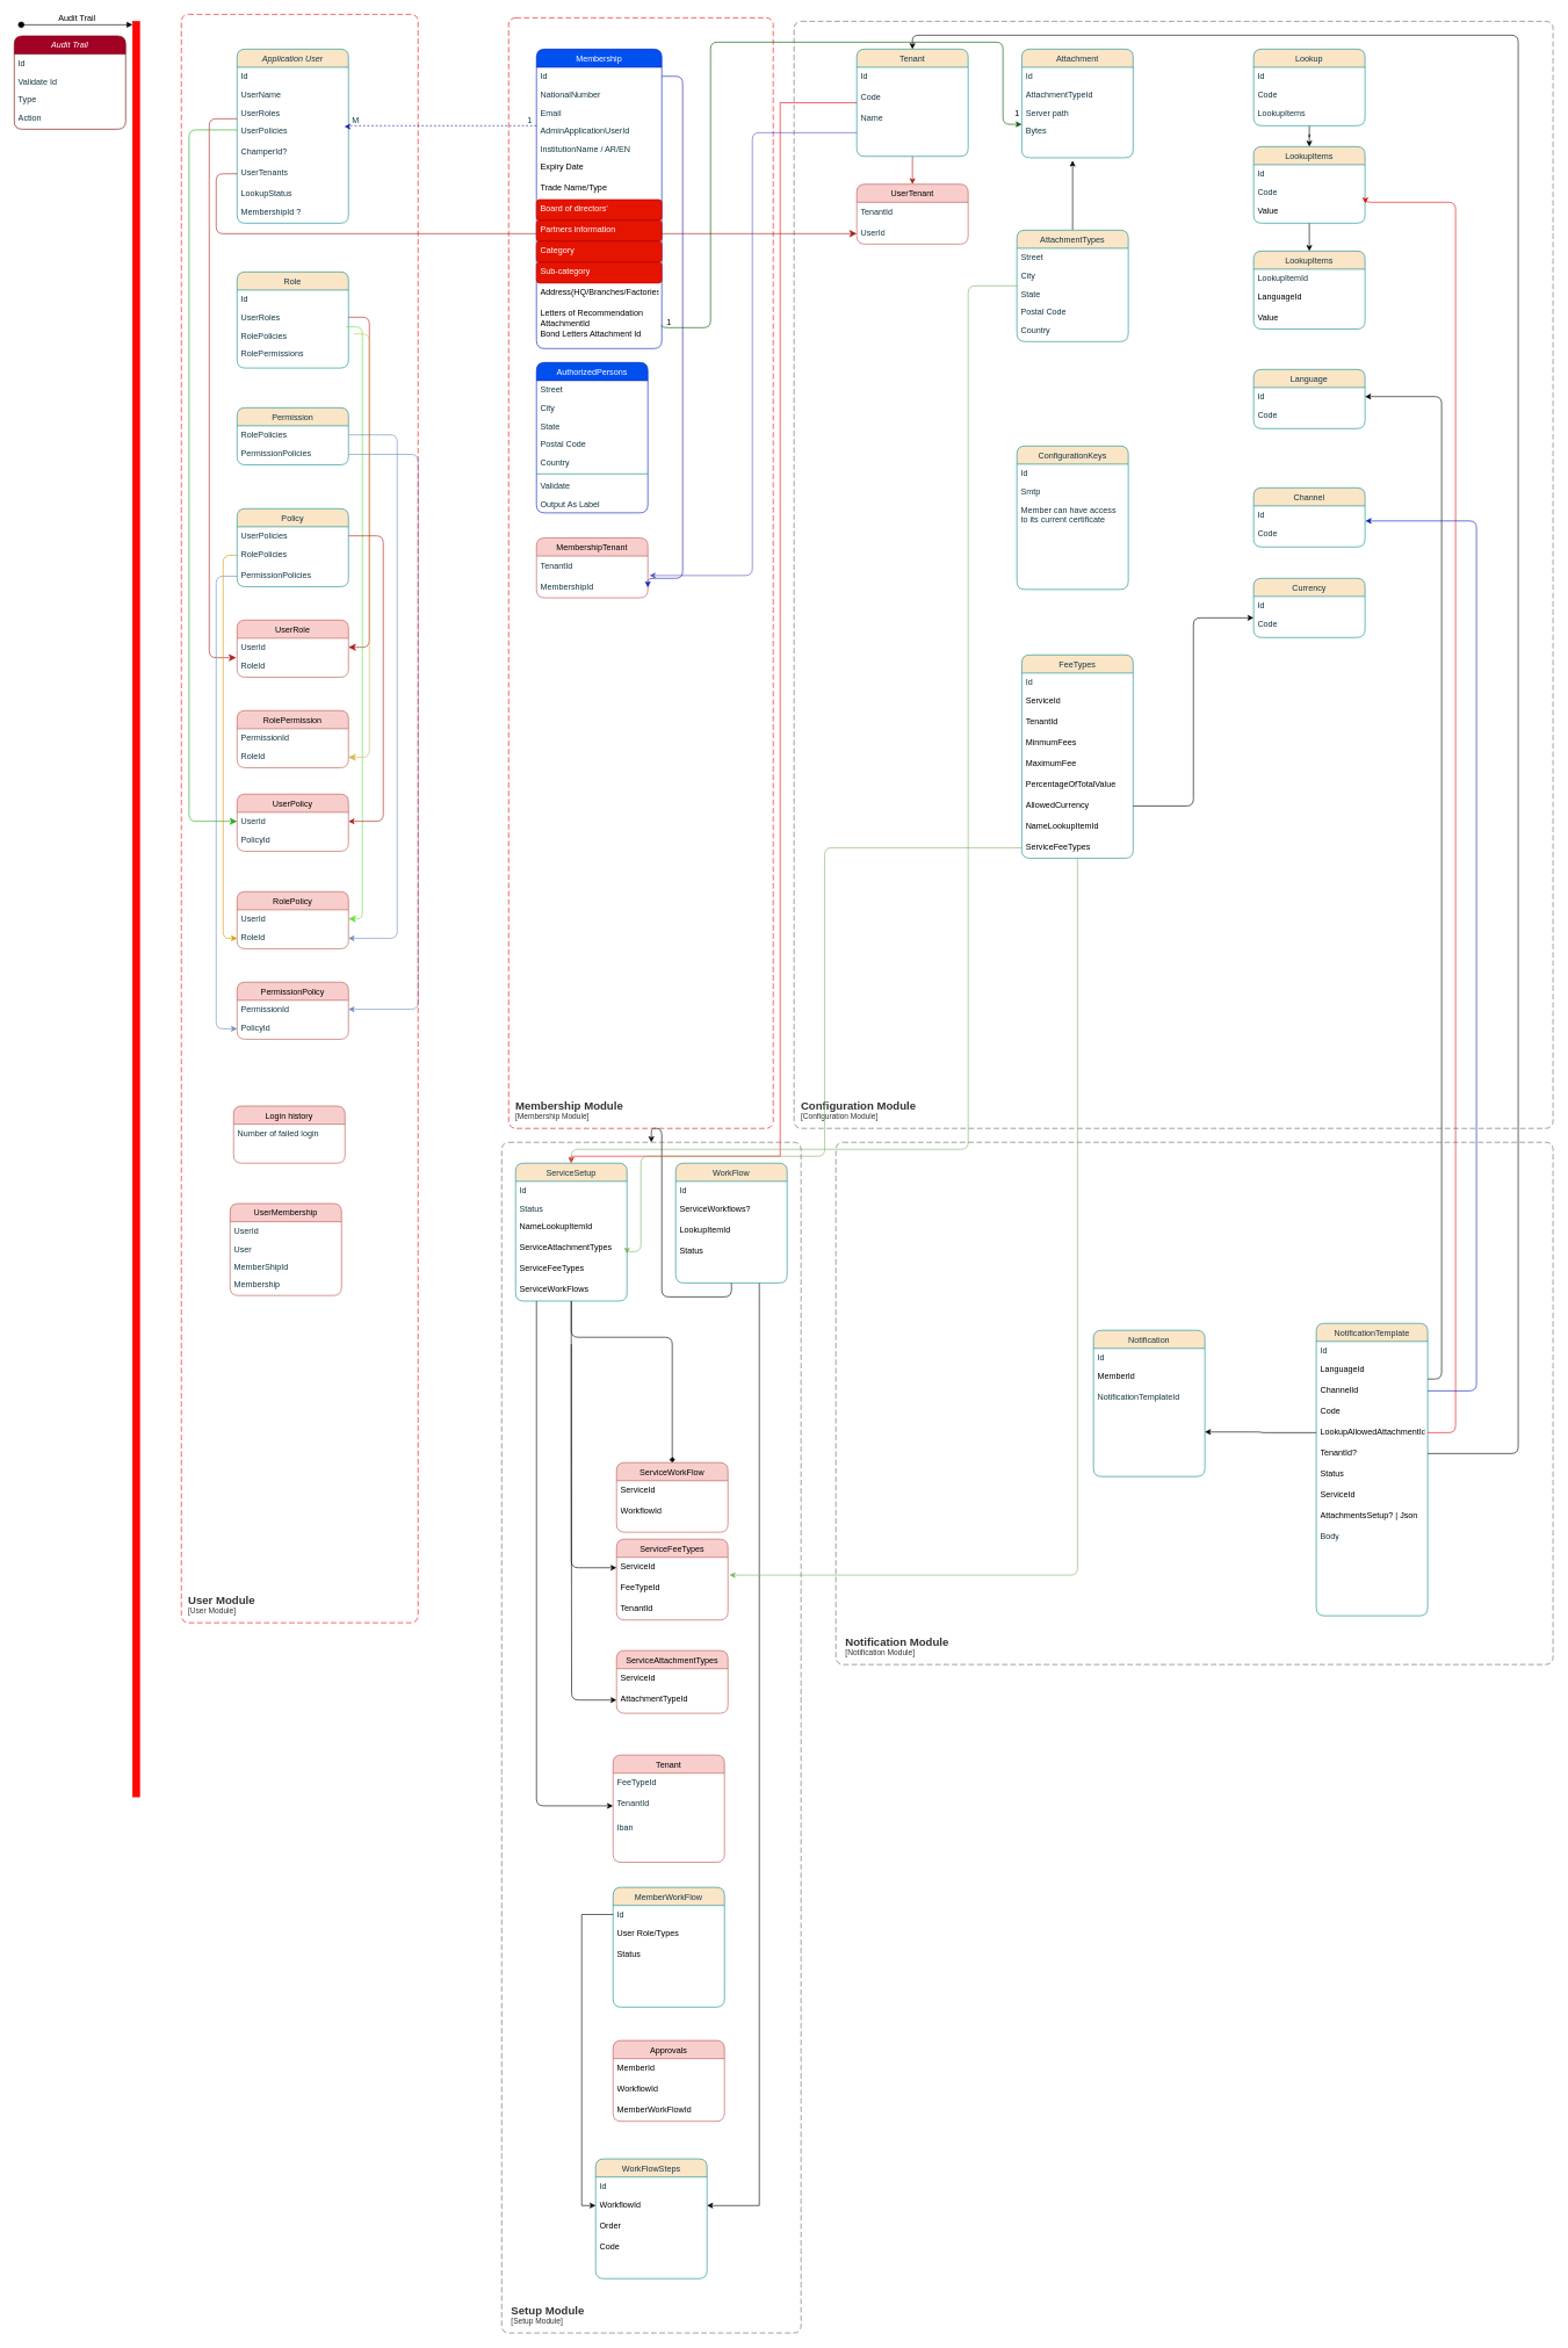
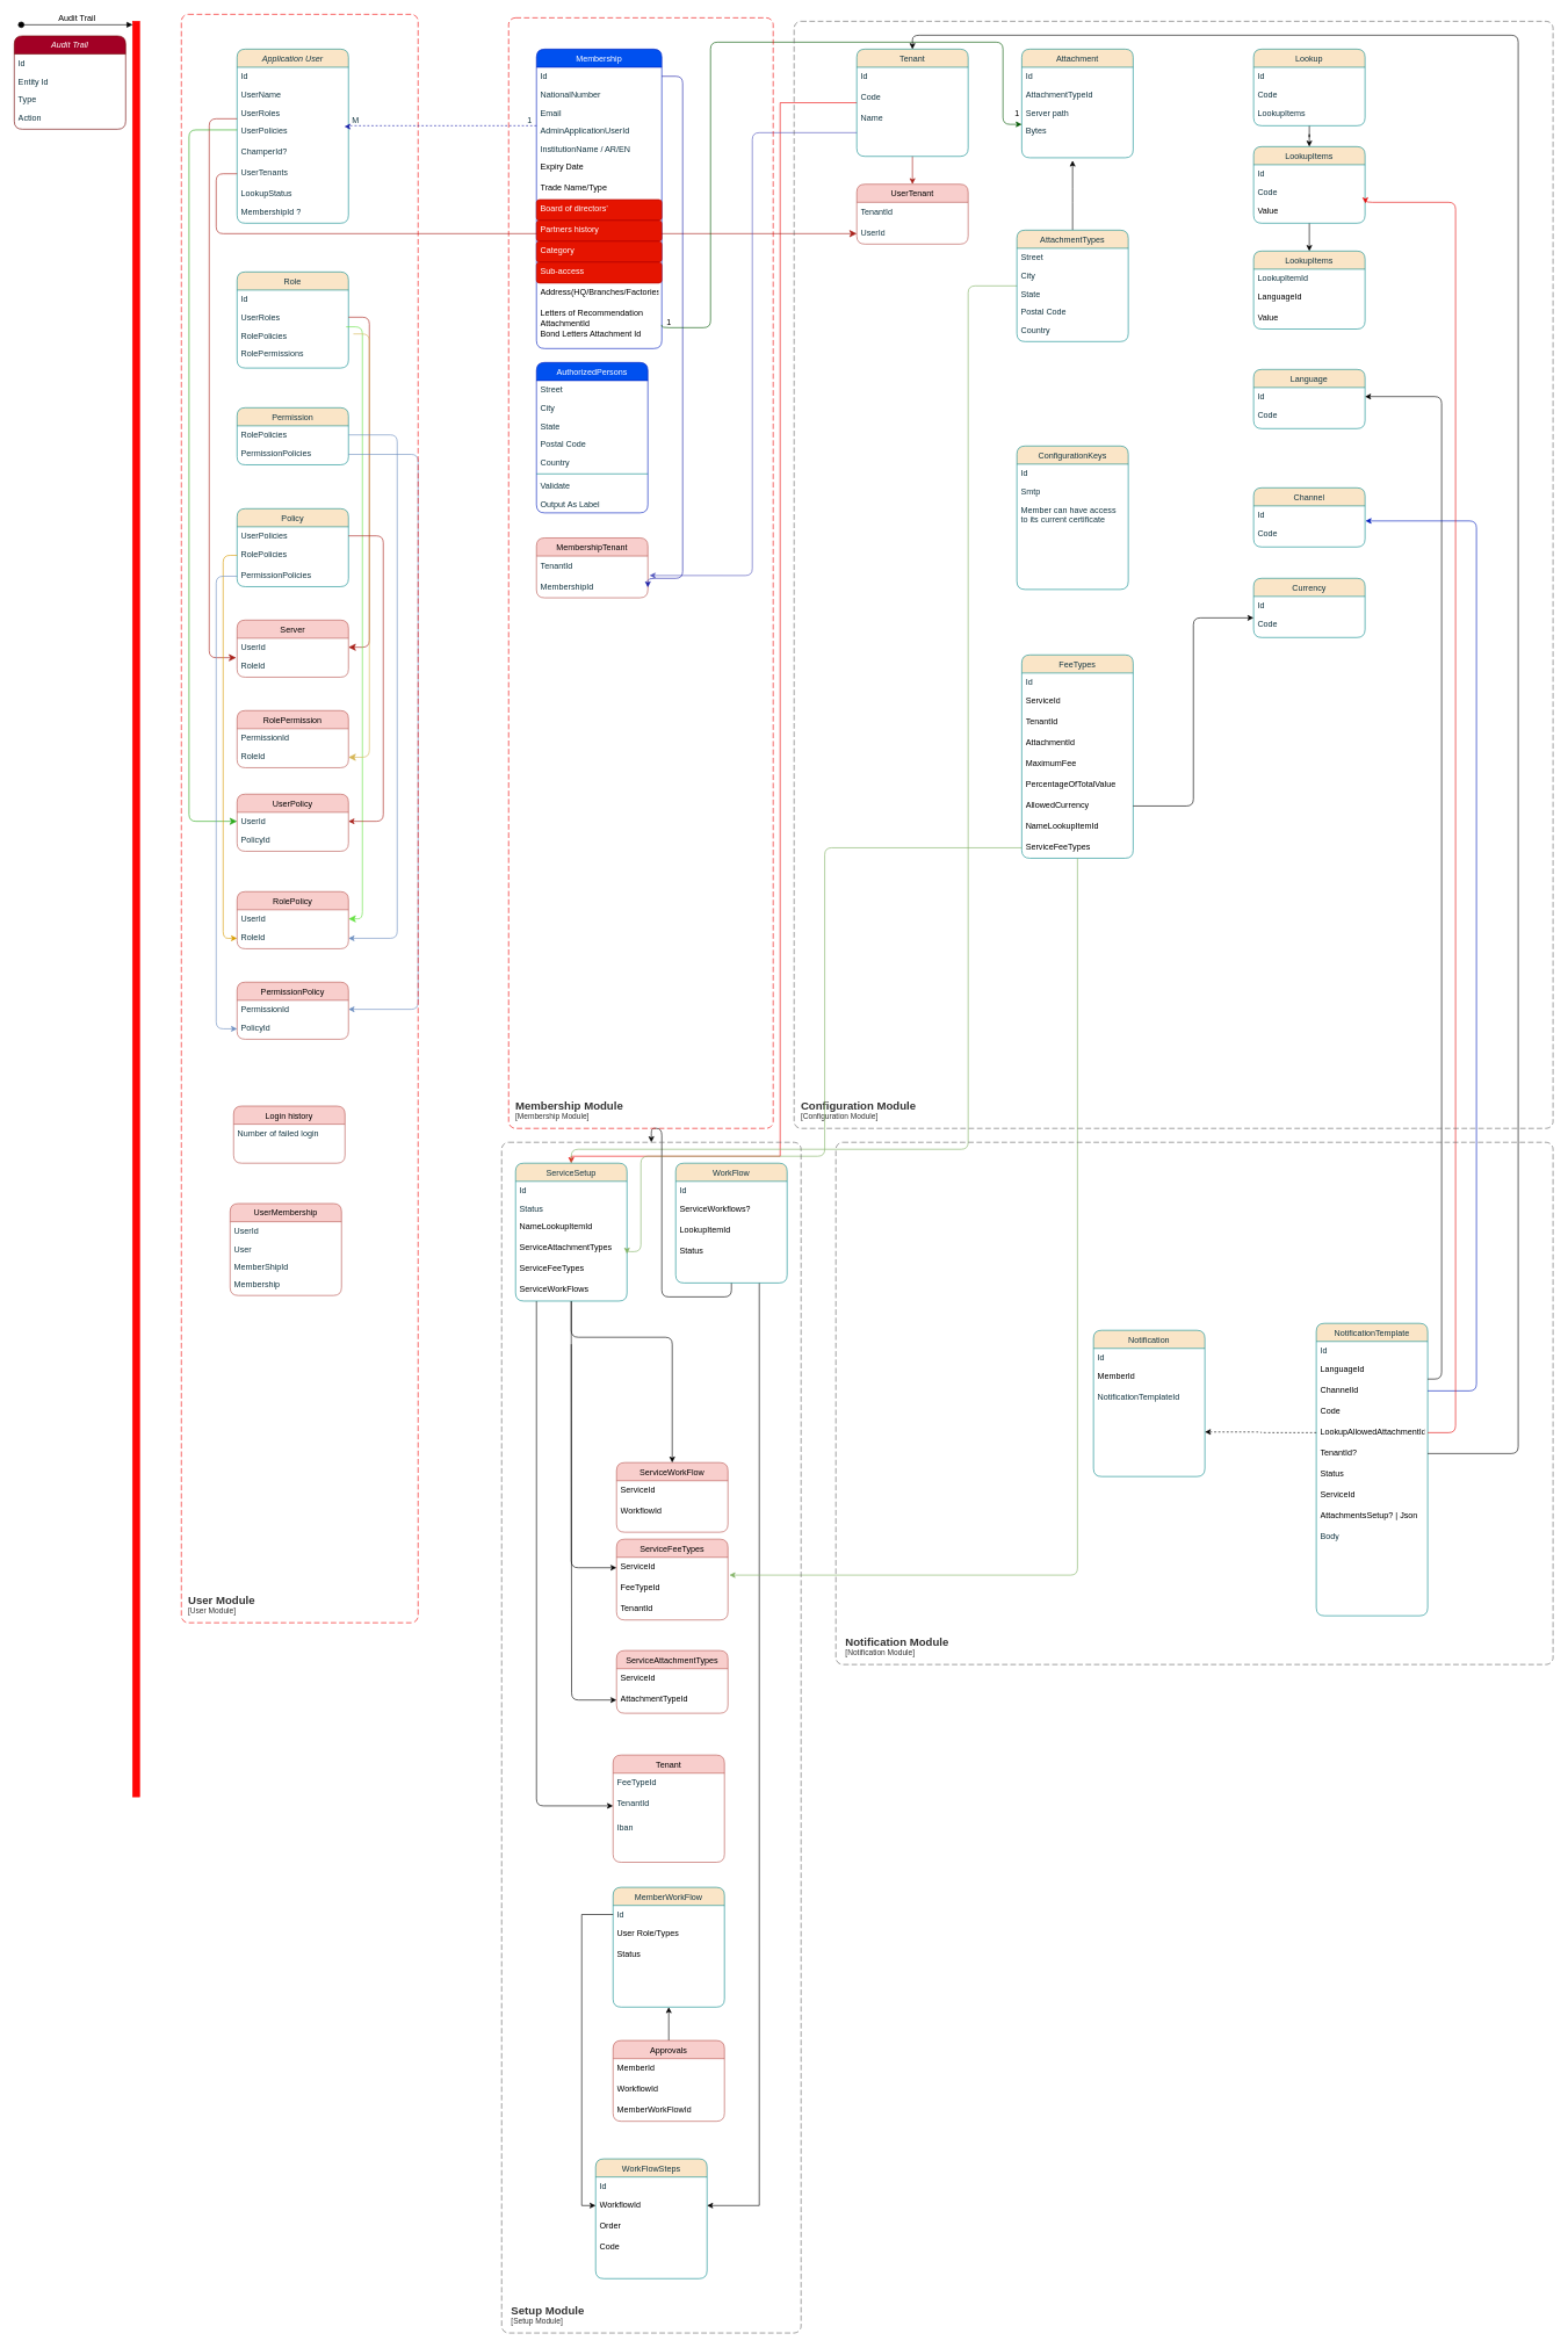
- <mxCell id="210" value="Validate Id" style="text;align=left;verticalAlign=top;spacingLeft=4;spacingRight=4;overflow=hidden;rotatable=0;points=[[0,0.5],[1,0.5]];portConstraint=eastwest;rounded=1;shadow=0;html=0;labelBackgroundColor=none;fontColor=#143642;" parent="208" vertex="1"><mxGeometry y="52" width="160" height="26" as="geometry" /></mxCell>
+ <mxCell id="210" value="Entity Id" style="text;align=left;verticalAlign=top;spacingLeft=4;spacingRight=4;overflow=hidden;rotatable=0;points=[[0,0.5],[1,0.5]];portConstraint=eastwest;rounded=1;shadow=0;html=0;labelBackgroundColor=none;fontColor=#143642;" parent="208" vertex="1"><mxGeometry y="52" width="160" height="26" as="geometry" /></mxCell>
- <mxCell id="76" value="Partners information" style="text;strokeColor=#B20000;fillColor=#e51400;spacingLeft=4;spacingRight=4;overflow=hidden;rotatable=0;points=[[0,0.5],[1,0.5]];portConstraint=eastwest;fontSize=12;whiteSpace=wrap;html=1;fontFamily=Helvetica;fontColor=#ffffff;rounded=1;" parent="67" vertex="1"><mxGeometry y="246" width="180" height="30" as="geometry" /></mxCell>
+ <mxCell id="76" value="Partners history" style="text;strokeColor=#B20000;fillColor=#e51400;spacingLeft=4;spacingRight=4;overflow=hidden;rotatable=0;points=[[0,0.5],[1,0.5]];portConstraint=eastwest;fontSize=12;whiteSpace=wrap;html=1;fontFamily=Helvetica;fontColor=#ffffff;rounded=1;" parent="67" vertex="1"><mxGeometry y="246" width="180" height="30" as="geometry" /></mxCell>
- <mxCell id="78" value="Sub-category" style="text;strokeColor=#B20000;fillColor=#e51400;spacingLeft=4;spacingRight=4;overflow=hidden;rotatable=0;points=[[0,0.5],[1,0.5]];portConstraint=eastwest;fontSize=12;whiteSpace=wrap;html=1;fontFamily=Helvetica;fontColor=#ffffff;rounded=1;" parent="67" vertex="1"><mxGeometry y="306" width="180" height="30" as="geometry" /></mxCell>
+ <mxCell id="78" value="Sub-access" style="text;strokeColor=#B20000;fillColor=#e51400;spacingLeft=4;spacingRight=4;overflow=hidden;rotatable=0;points=[[0,0.5],[1,0.5]];portConstraint=eastwest;fontSize=12;whiteSpace=wrap;html=1;fontFamily=Helvetica;fontColor=#ffffff;rounded=1;" parent="67" vertex="1"><mxGeometry y="306" width="180" height="30" as="geometry" /></mxCell>
- <mxCell id="41" value="UserRole" style="swimlane;fontStyle=0;align=center;verticalAlign=top;childLayout=stackLayout;horizontal=1;startSize=26;horizontalStack=0;resizeParent=1;resizeLast=0;collapsible=1;marginBottom=0;rounded=1;shadow=0;strokeWidth=1;labelBackgroundColor=none;fillColor=#f8cecc;strokeColor=#b85450;" parent="1" vertex="1"><mxGeometry x="340" y="890" width="160" height="82" as="geometry"><mxRectangle x="130" y="380" width="160" height="26" as="alternateBounds" /></mxGeometry></mxCell>
+ <mxCell id="41" value="Server" style="swimlane;fontStyle=0;align=center;verticalAlign=top;childLayout=stackLayout;horizontal=1;startSize=26;horizontalStack=0;resizeParent=1;resizeLast=0;collapsible=1;marginBottom=0;rounded=1;shadow=0;strokeWidth=1;labelBackgroundColor=none;fillColor=#f8cecc;strokeColor=#b85450;" parent="1" vertex="1"><mxGeometry x="340" y="890" width="160" height="82" as="geometry"><mxRectangle x="130" y="380" width="160" height="26" as="alternateBounds" /></mxGeometry></mxCell>
- <mxCell id="181" value="MinmumFees" style="text;strokeColor=none;fillColor=none;spacingLeft=4;spacingRight=4;overflow=hidden;rotatable=0;points=[[0,0.5],[1,0.5]];portConstraint=eastwest;fontSize=12;whiteSpace=wrap;html=1;fontFamily=Helvetica;fontColor=default;" parent="177" vertex="1"><mxGeometry y="112" width="160" height="30" as="geometry" /></mxCell>
+ <mxCell id="181" value="AttachmentId" style="text;strokeColor=none;fillColor=none;spacingLeft=4;spacingRight=4;overflow=hidden;rotatable=0;points=[[0,0.5],[1,0.5]];portConstraint=eastwest;fontSize=12;whiteSpace=wrap;html=1;fontFamily=Helvetica;fontColor=default;" parent="177" vertex="1"><mxGeometry y="112" width="160" height="30" as="geometry" /></mxCell>
- <mxCell id="176" style="edgeStyle=orthogonalEdgeStyle;rounded=1;orthogonalLoop=1;jettySize=auto;html=1;entryX=1;entryY=0.5;entryDx=0;entryDy=0;fontFamily=Helvetica;fontSize=12;fontColor=default;startSize=23.774;" parent="1" source="140" target="134" edge="1"><mxGeometry relative="1" as="geometry" /></mxCell>
+ <mxCell id="176" style="edgeStyle=orthogonalEdgeStyle;rounded=1;orthogonalLoop=1;jettySize=auto;html=1;entryX=1;entryY=0.5;entryDx=0;entryDy=0;fontFamily=Helvetica;fontSize=12;fontColor=default;startSize=23.774;dashed=1;" parent="1" source="140" target="134" edge="1"><mxGeometry relative="1" as="geometry" /></mxCell>
- <mxCell id="165" style="edgeStyle=orthogonalEdgeStyle;rounded=1;orthogonalLoop=1;jettySize=auto;html=1;fontFamily=Helvetica;fontSize=12;fontColor=default;startSize=23.774;entryX=0.5;entryY=0;entryDx=0;entryDy=0;endArrow=diamond;" parent="1" source="169" target="159" edge="1"><mxGeometry relative="1" as="geometry"><mxPoint x="960" y="1920" as="targetPoint" /><Array as="points"><mxPoint x="820" y="1920" /><mxPoint x="965" y="1920" /></Array></mxGeometry></mxCell>
+ <mxCell id="165" style="edgeStyle=orthogonalEdgeStyle;rounded=1;orthogonalLoop=1;jettySize=auto;html=1;fontFamily=Helvetica;fontSize=12;fontColor=default;startSize=23.774;entryX=0.5;entryY=0;entryDx=0;entryDy=0;" parent="1" source="169" target="159" edge="1"><mxGeometry relative="1" as="geometry"><mxPoint x="960" y="1920" as="targetPoint" /><Array as="points"><mxPoint x="820" y="1920" /><mxPoint x="965" y="1920" /></Array></mxGeometry></mxCell>
+ <mxCell id="215" style="edgeStyle=orthogonalEdgeStyle;rounded=1;orthogonalLoop=1;jettySize=auto;html=1;entryX=0.5;entryY=1;entryDx=0;entryDy=0;fontFamily=Helvetica;fontSize=12;fontColor=default;startSize=23.774;" parent="1" source="216" target="220" edge="1"><mxGeometry relative="1" as="geometry" /></mxCell>
